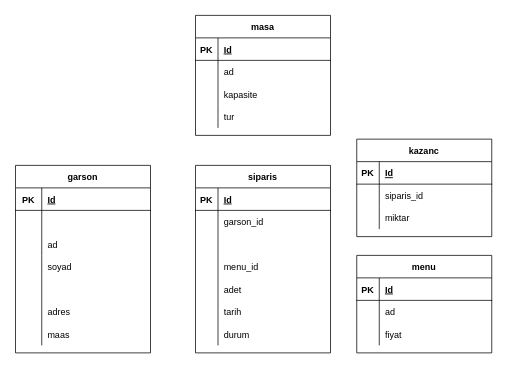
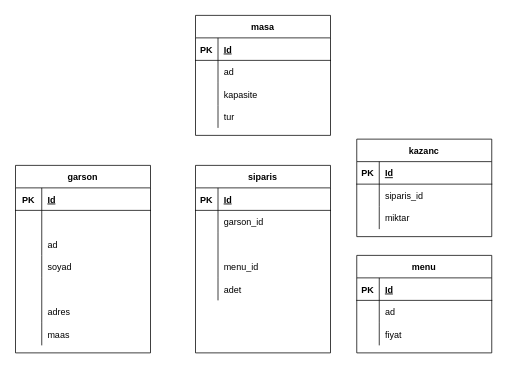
- <mxCell id="62" value="tarih" style="shape=partialRectangle;connectable=0;fillColor=none;top=0;left=0;bottom=0;right=0;align=left;spacingLeft=6;overflow=hidden;" vertex="1" parent="60"><mxGeometry x="30" width="150" height="30" as="geometry" /></mxCell>
- <mxCell id="65" value="durum" style="shape=partialRectangle;connectable=0;fillColor=none;top=0;left=0;bottom=0;right=0;align=left;spacingLeft=6;overflow=hidden;" vertex="1" parent="63"><mxGeometry x="30" width="150" height="30" as="geometry" /></mxCell>
